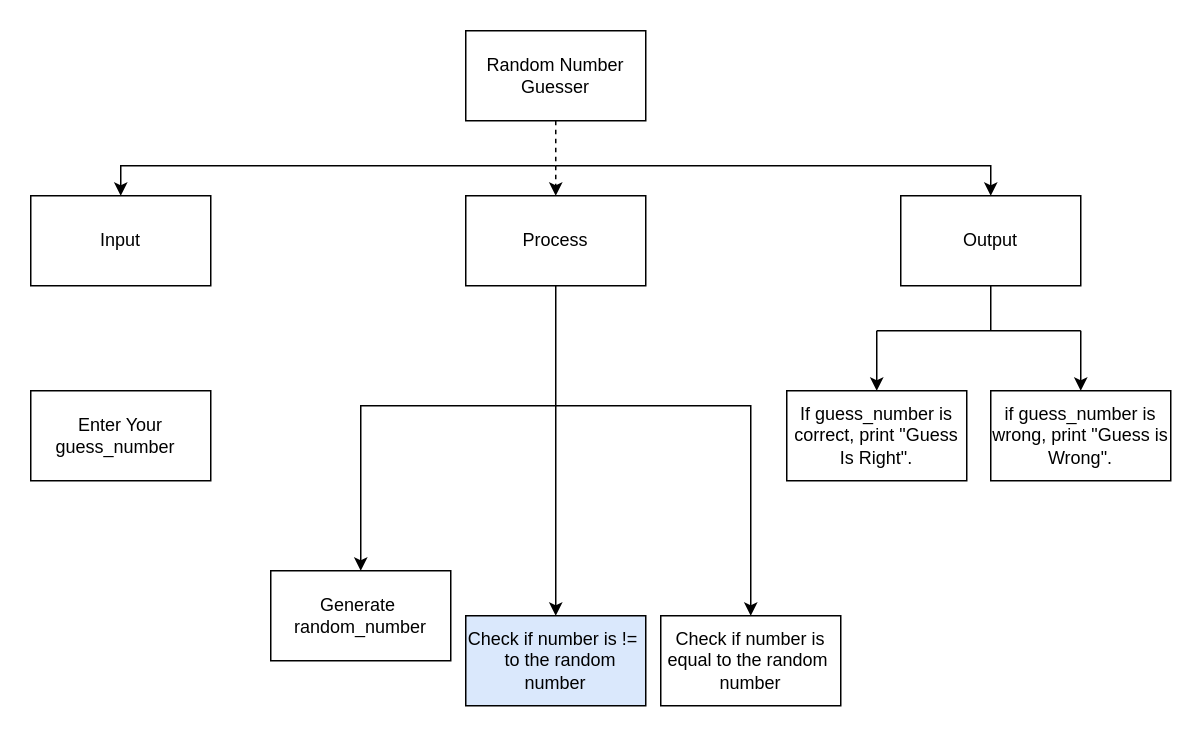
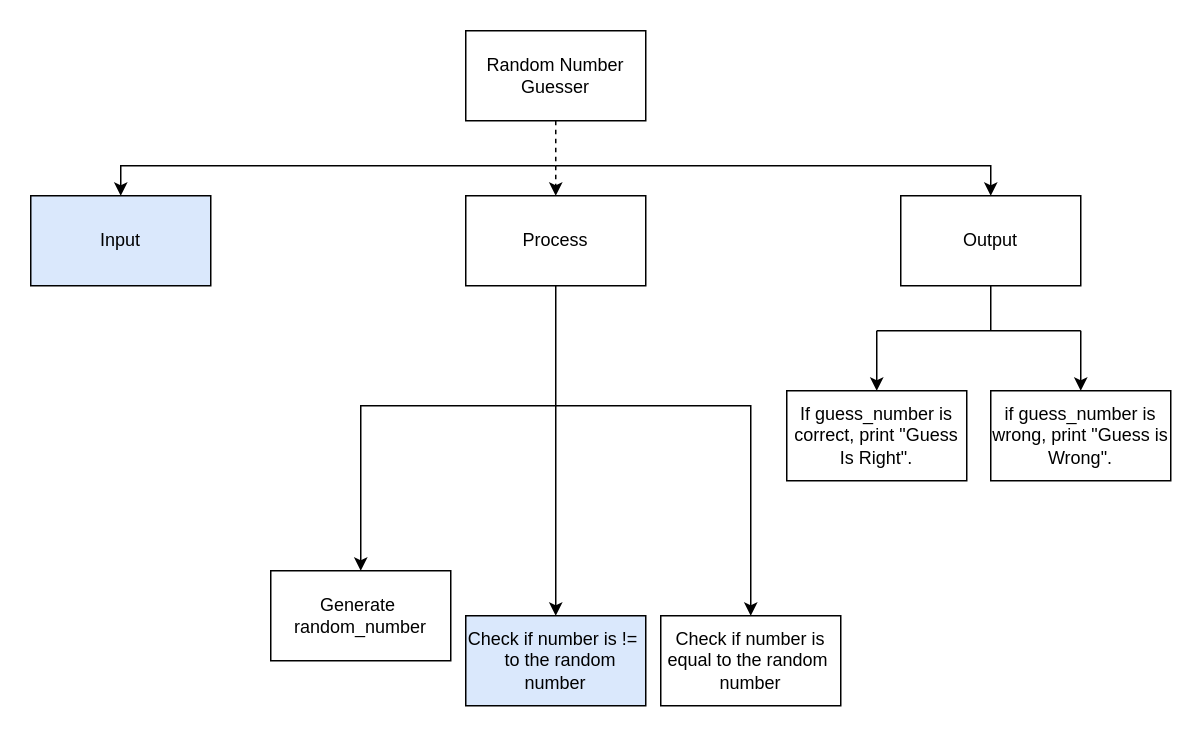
- <mxCell id="6" value="Input" style="rounded=0;whiteSpace=wrap;html=1;" parent="1" vertex="1"><mxGeometry x="20" y="130" width="120" height="60" as="geometry" /></mxCell>
+ <mxCell id="6" value="Input" style="rounded=0;whiteSpace=wrap;html=1;fillColor=#dae8fc;" parent="1" vertex="1"><mxGeometry x="20" y="130" width="120" height="60" as="geometry" /></mxCell>
- <mxCell id="15" value="Enter Your guess_number&amp;nbsp;&amp;nbsp;" style="rounded=0;whiteSpace=wrap;html=1;" parent="1" vertex="1"><mxGeometry x="20" y="260" width="120" height="60" as="geometry" /></mxCell>
